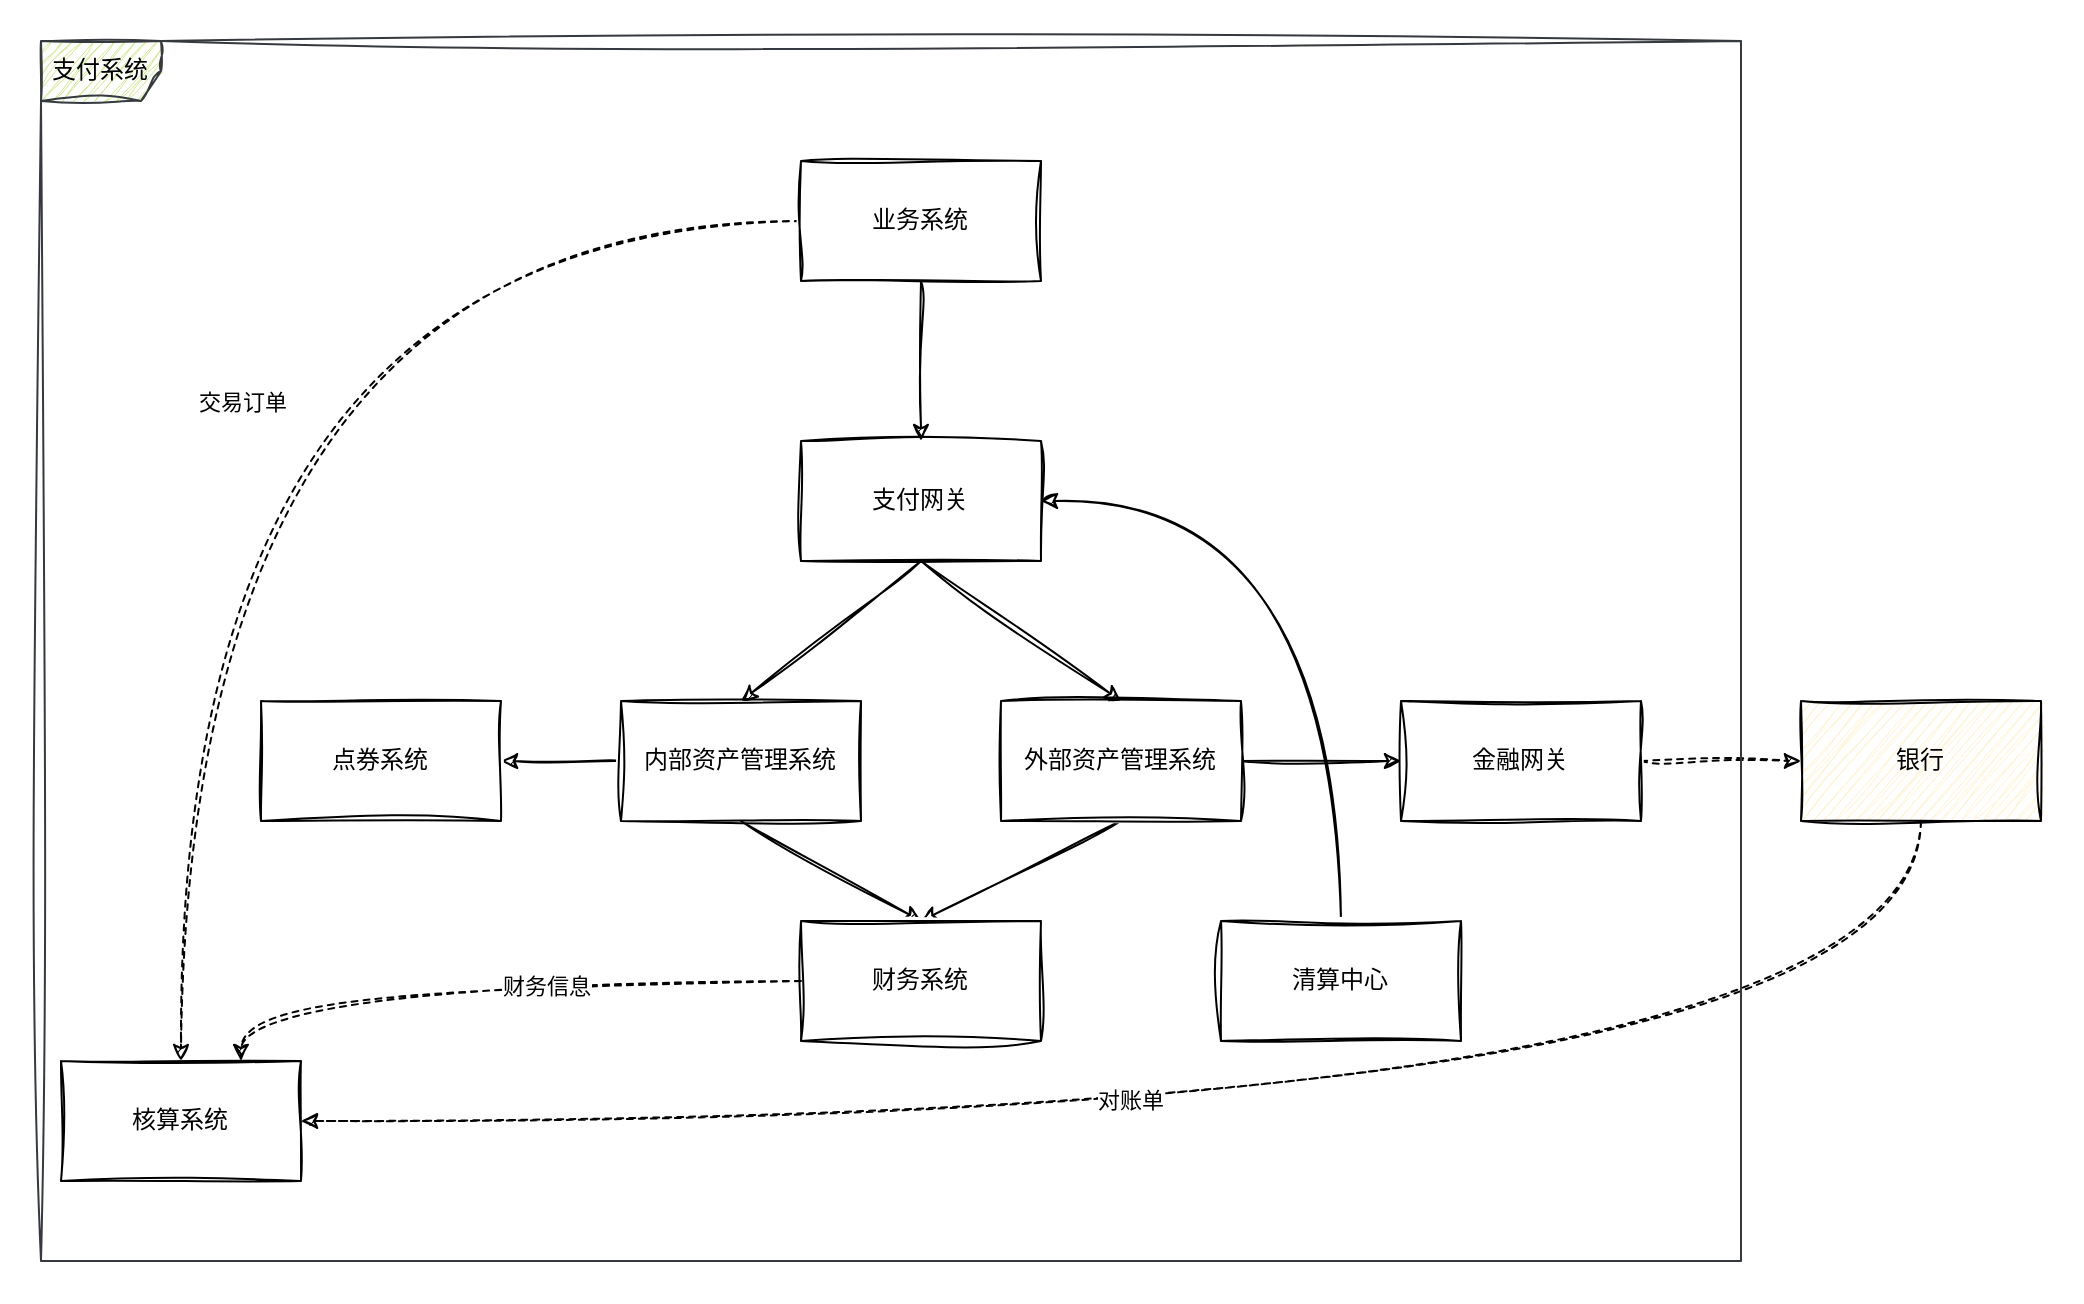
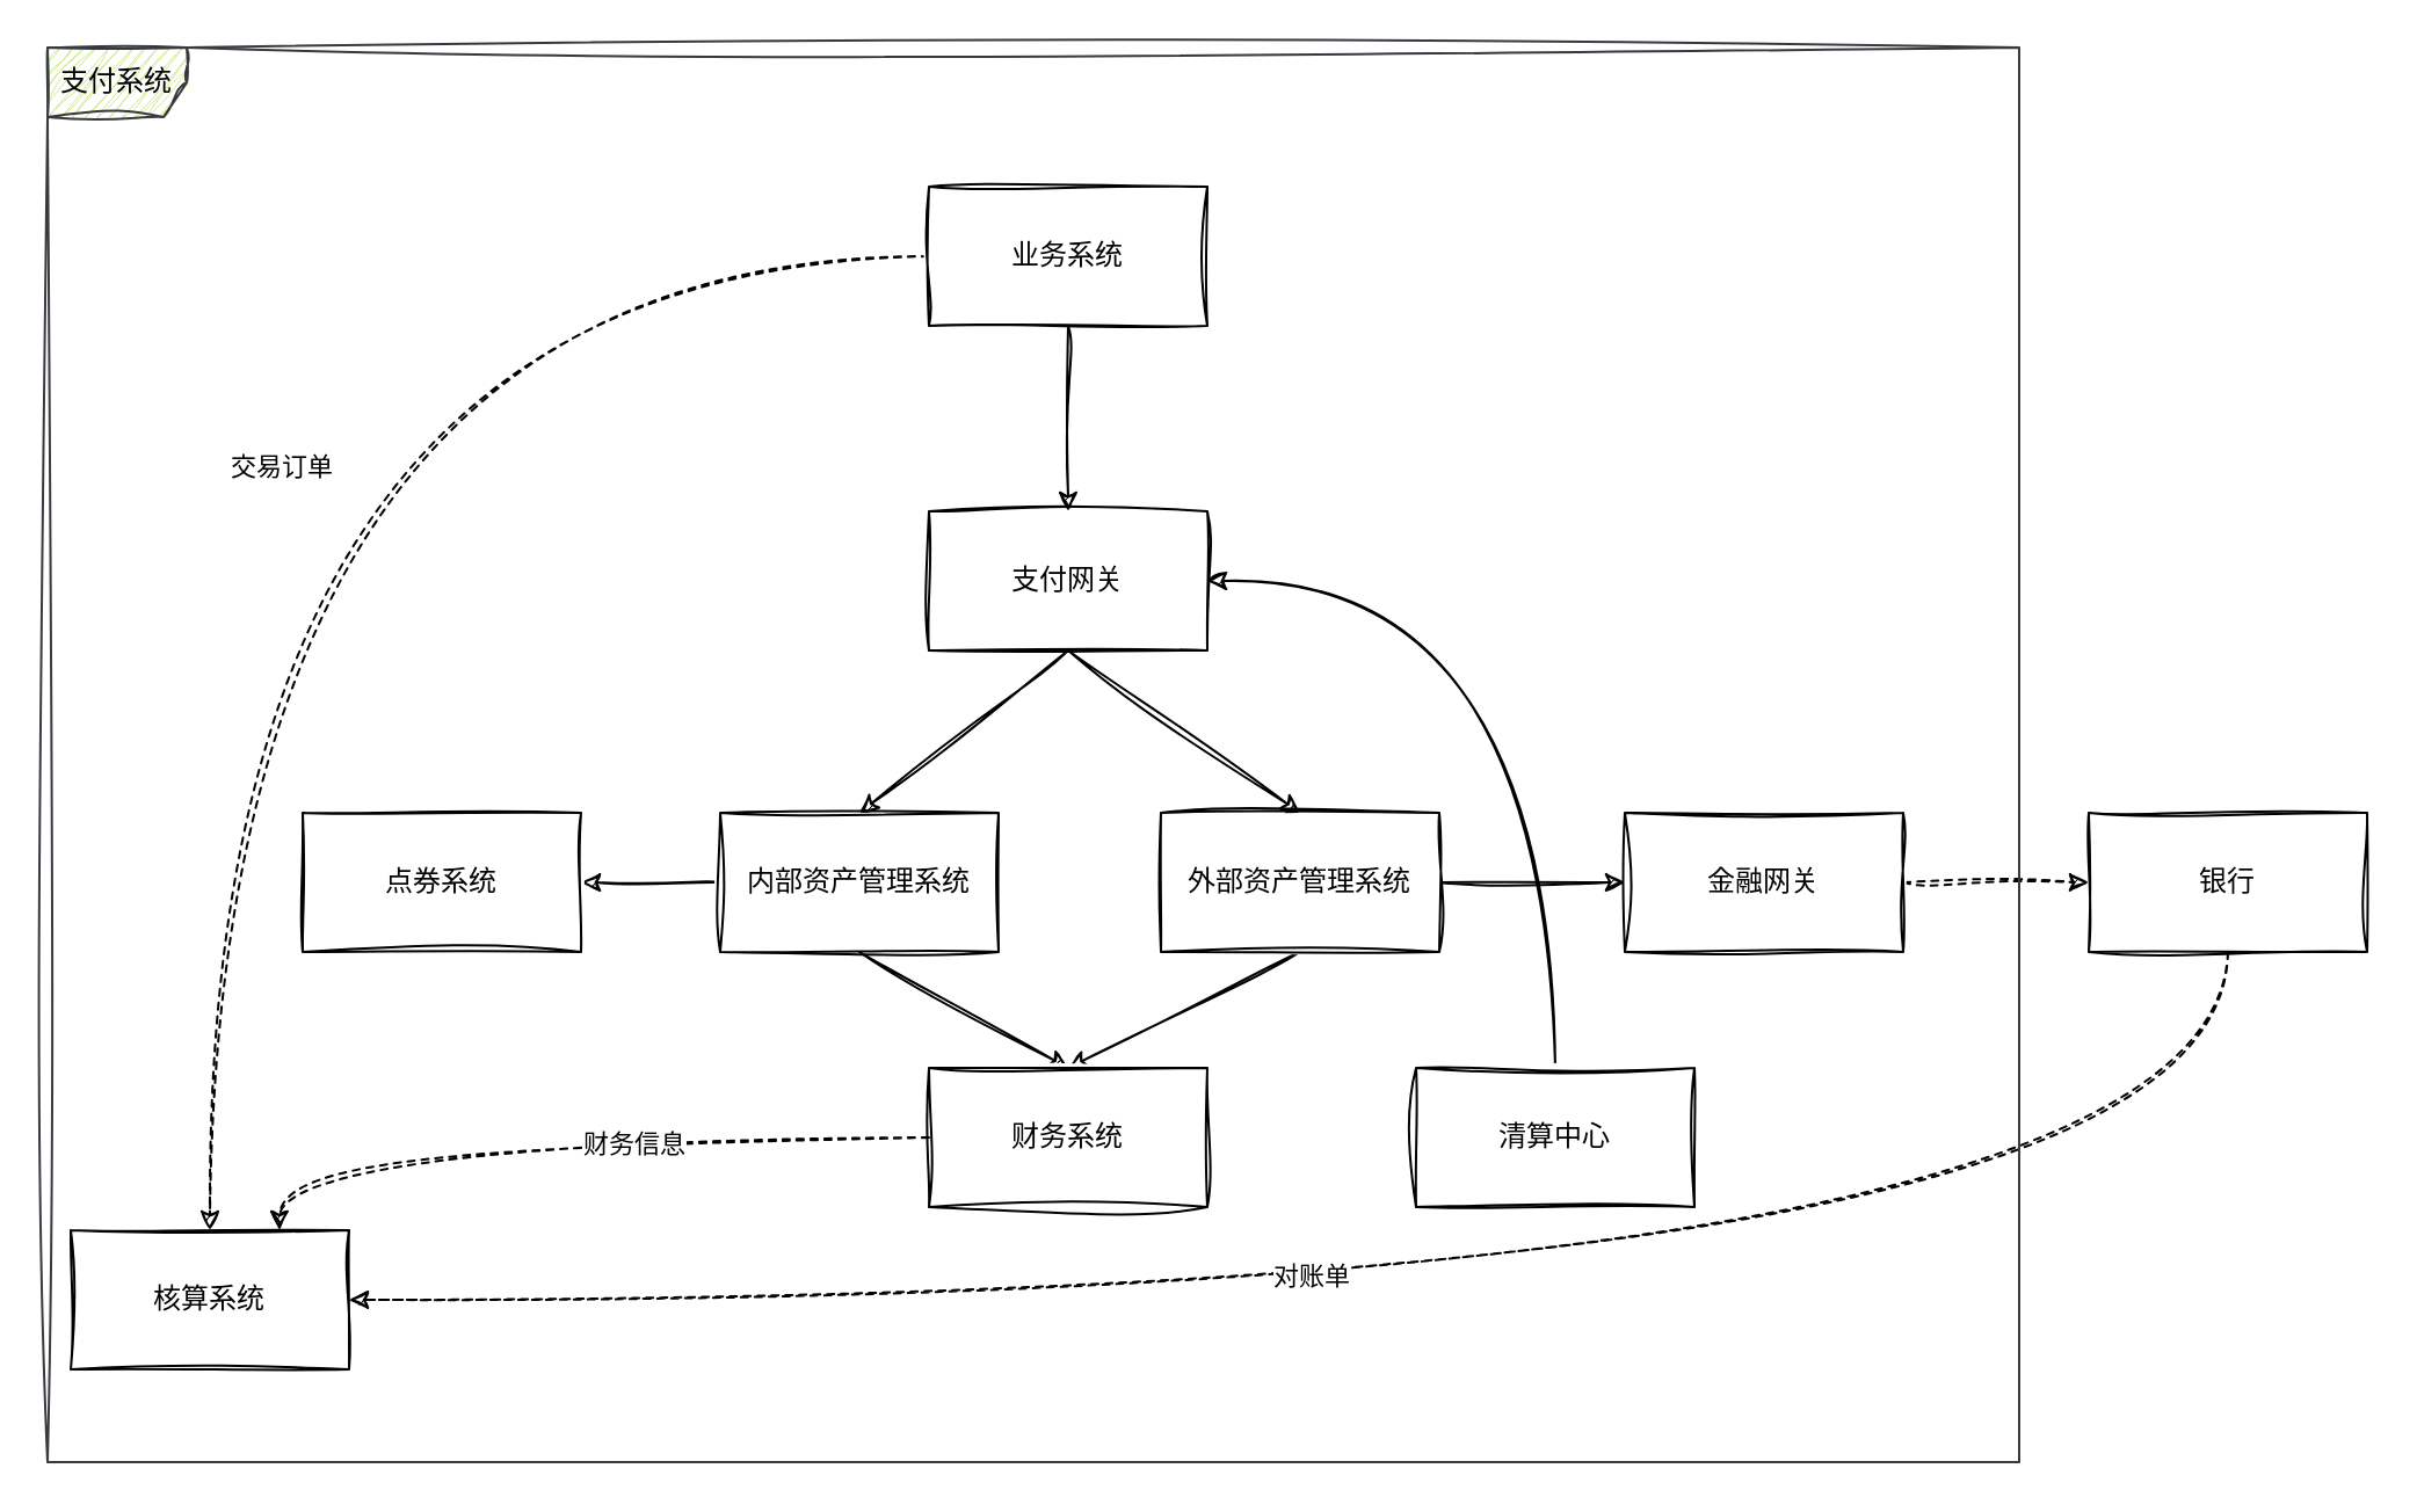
- <mxCell id="19" value="银行" style="whiteSpace=wrap;html=1;rounded=0;sketch=1;curveFitting=1;jiggle=2;fillColor=#fff2cc;" vertex="1" parent="1"><mxGeometry x="900" y="350" width="120" height="60" as="geometry" /></mxCell>
+ <mxCell id="19" value="银行" style="whiteSpace=wrap;html=1;rounded=0;sketch=1;curveFitting=1;jiggle=2;" vertex="1" parent="1"><mxGeometry x="900" y="350" width="120" height="60" as="geometry" /></mxCell>
